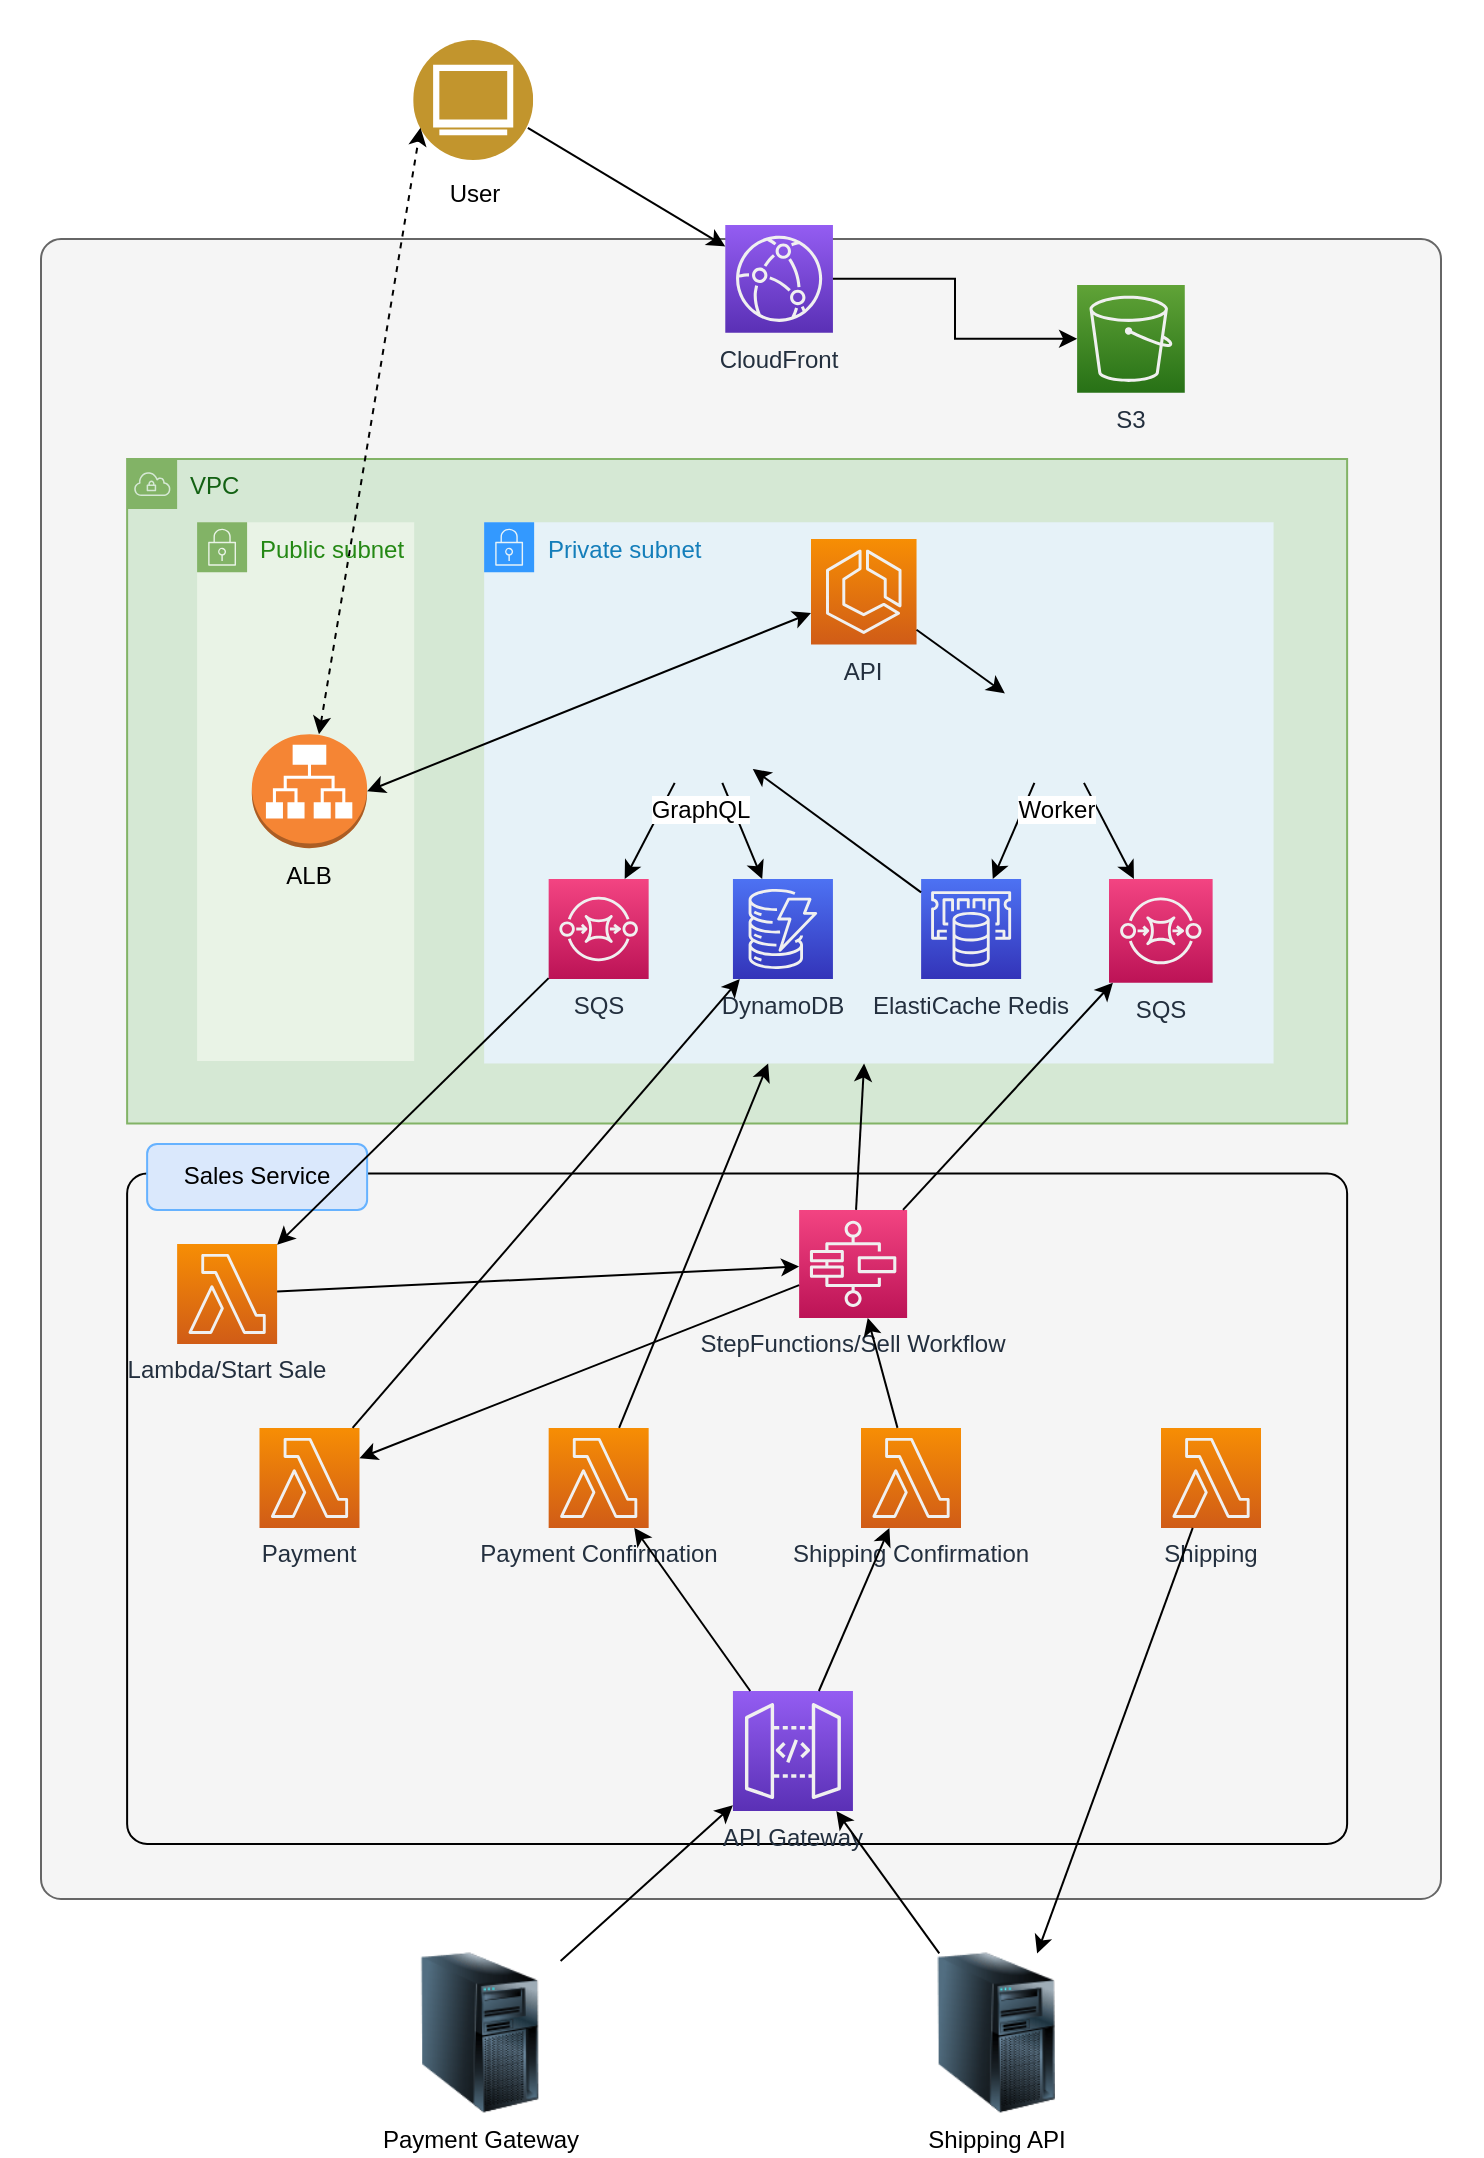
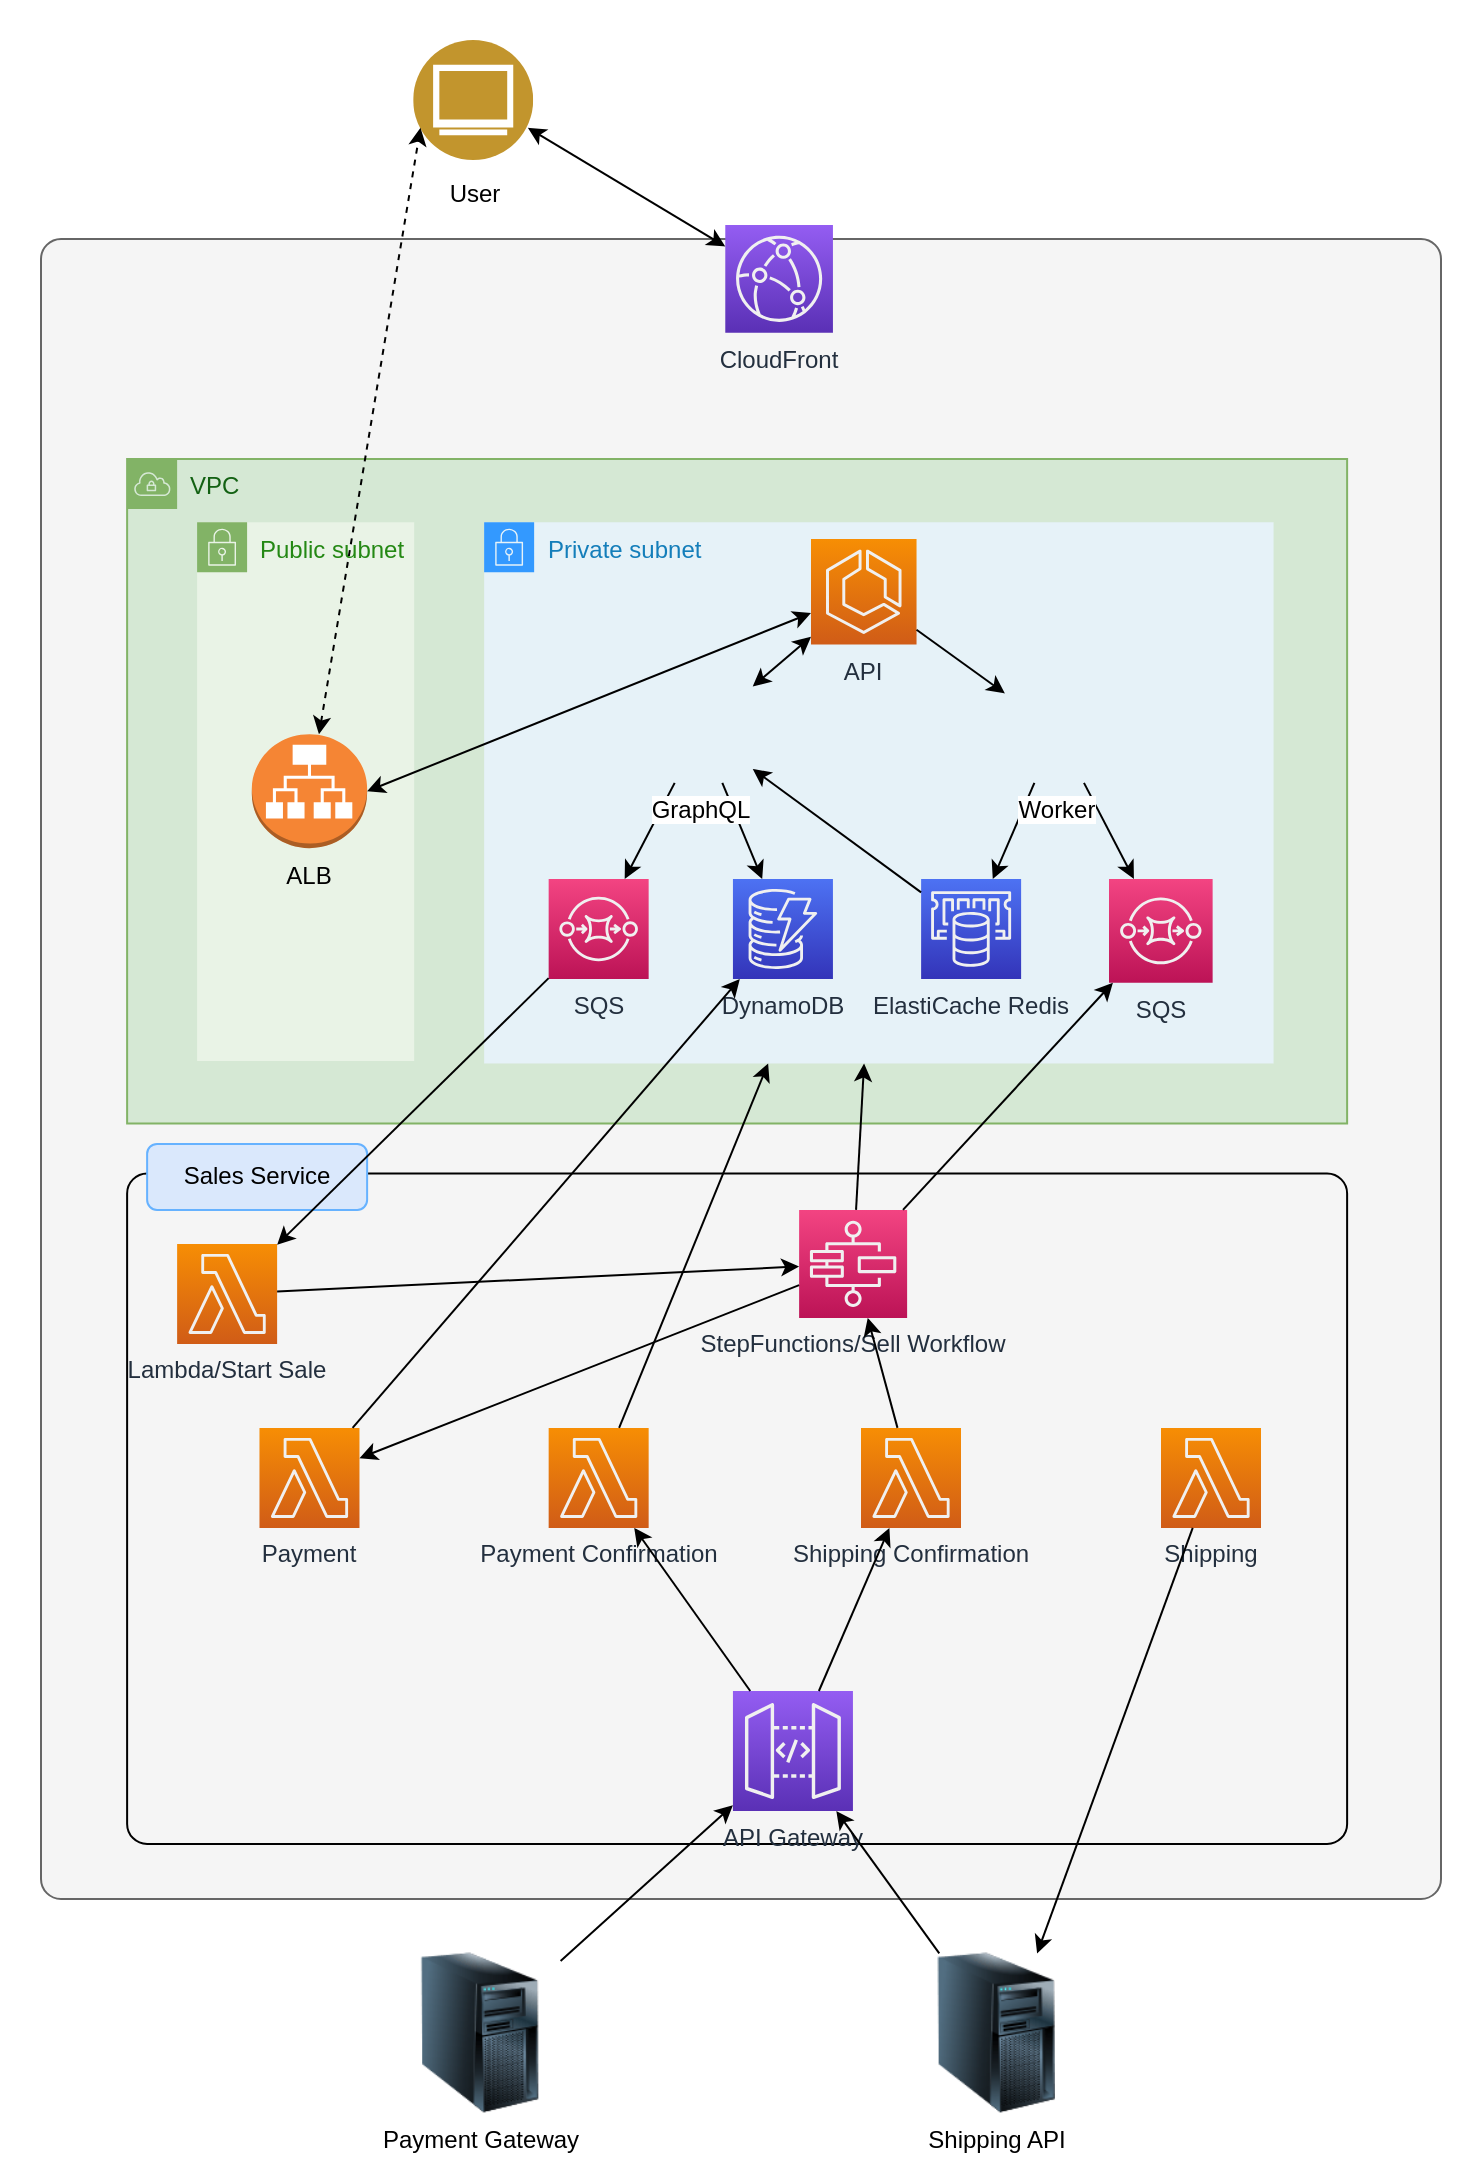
- <mxCell id="22" value="" style="endArrow=none;startArrow=classic;html=1;entryX=1;entryY=0.75;entryDx=0;entryDy=0;strokeColor=#000000;" parent="1" source="9" target="3" edge="1"><mxGeometry width="50" height="50" relative="1" as="geometry"><mxPoint x="20" y="89" as="sourcePoint" /><mxPoint x="70" y="39" as="targetPoint" /></mxGeometry></mxCell>
+ <mxCell id="22" value="" style="endArrow=classic;startArrow=classic;html=1;entryX=1;entryY=0.75;entryDx=0;entryDy=0;strokeColor=#000000;" parent="1" source="9" target="3" edge="1"><mxGeometry width="50" height="50" relative="1" as="geometry"><mxPoint x="20" y="89" as="sourcePoint" /><mxPoint x="70" y="39" as="targetPoint" /></mxGeometry></mxCell>
- <mxCell id="11" value="" style="edgeStyle=orthogonalEdgeStyle;rounded=0;orthogonalLoop=1;jettySize=auto;html=1;strokeColor=#000000;" parent="1" source="9" target="10" edge="1"><mxGeometry relative="1" as="geometry" /></mxCell>
- <mxCell id="10" value="S3" style="outlineConnect=0;fontColor=#232F3E;gradientColor=#60A337;gradientDirection=north;fillColor=#277116;strokeColor=#F0F0F0;dashed=0;verticalLabelPosition=bottom;verticalAlign=top;align=center;html=1;fontSize=12;fontStyle=0;aspect=fixed;shape=mxgraph.aws4.resourceIcon;resIcon=mxgraph.aws4.s3;" parent="1" vertex="1"><mxGeometry x="538.06" y="142" width="53.83" height="53.83" as="geometry" /></mxCell>
+ <mxCell id="45" value="" style="endArrow=classic;startArrow=classic;html=1;strokeColor=#000000;" parent="1" source="16" target="47" edge="1"><mxGeometry width="50" height="50" relative="1" as="geometry"><mxPoint x="380" y="379" as="sourcePoint" /><mxPoint x="410" y="336" as="targetPoint" /></mxGeometry></mxCell>
